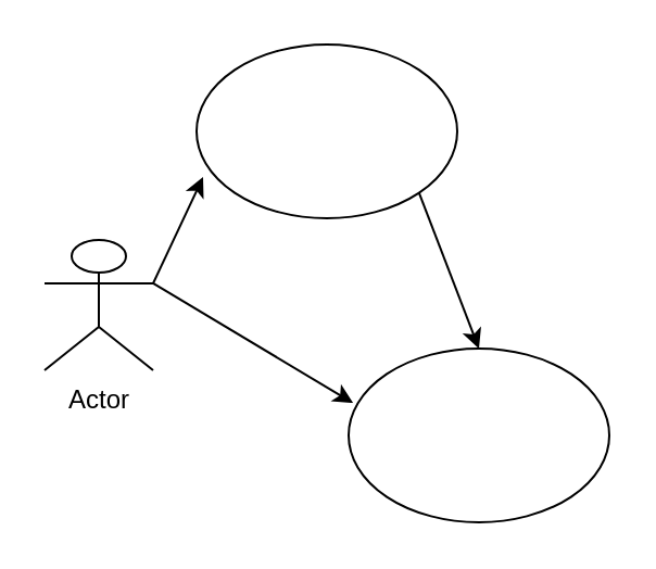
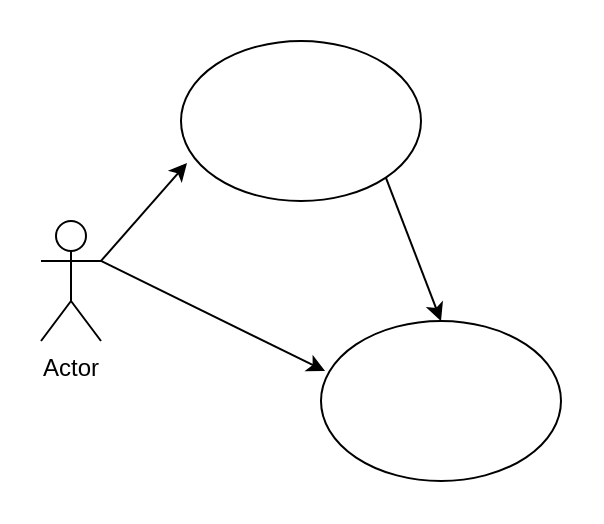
- <mxCell id="4" value="Actor" style="shape=umlActor;verticalLabelPosition=bottom;verticalAlign=top;html=1;outlineConnect=0;" vertex="1" parent="1"><mxGeometry x="20" y="110" width="50" height="60" as="geometry" /></mxCell>
+ <mxCell id="4" value="Actor" style="shape=umlActor;verticalLabelPosition=bottom;verticalAlign=top;html=1;outlineConnect=0;" vertex="1" parent="1"><mxGeometry x="20" y="110" width="30" height="60" as="geometry" /></mxCell>
